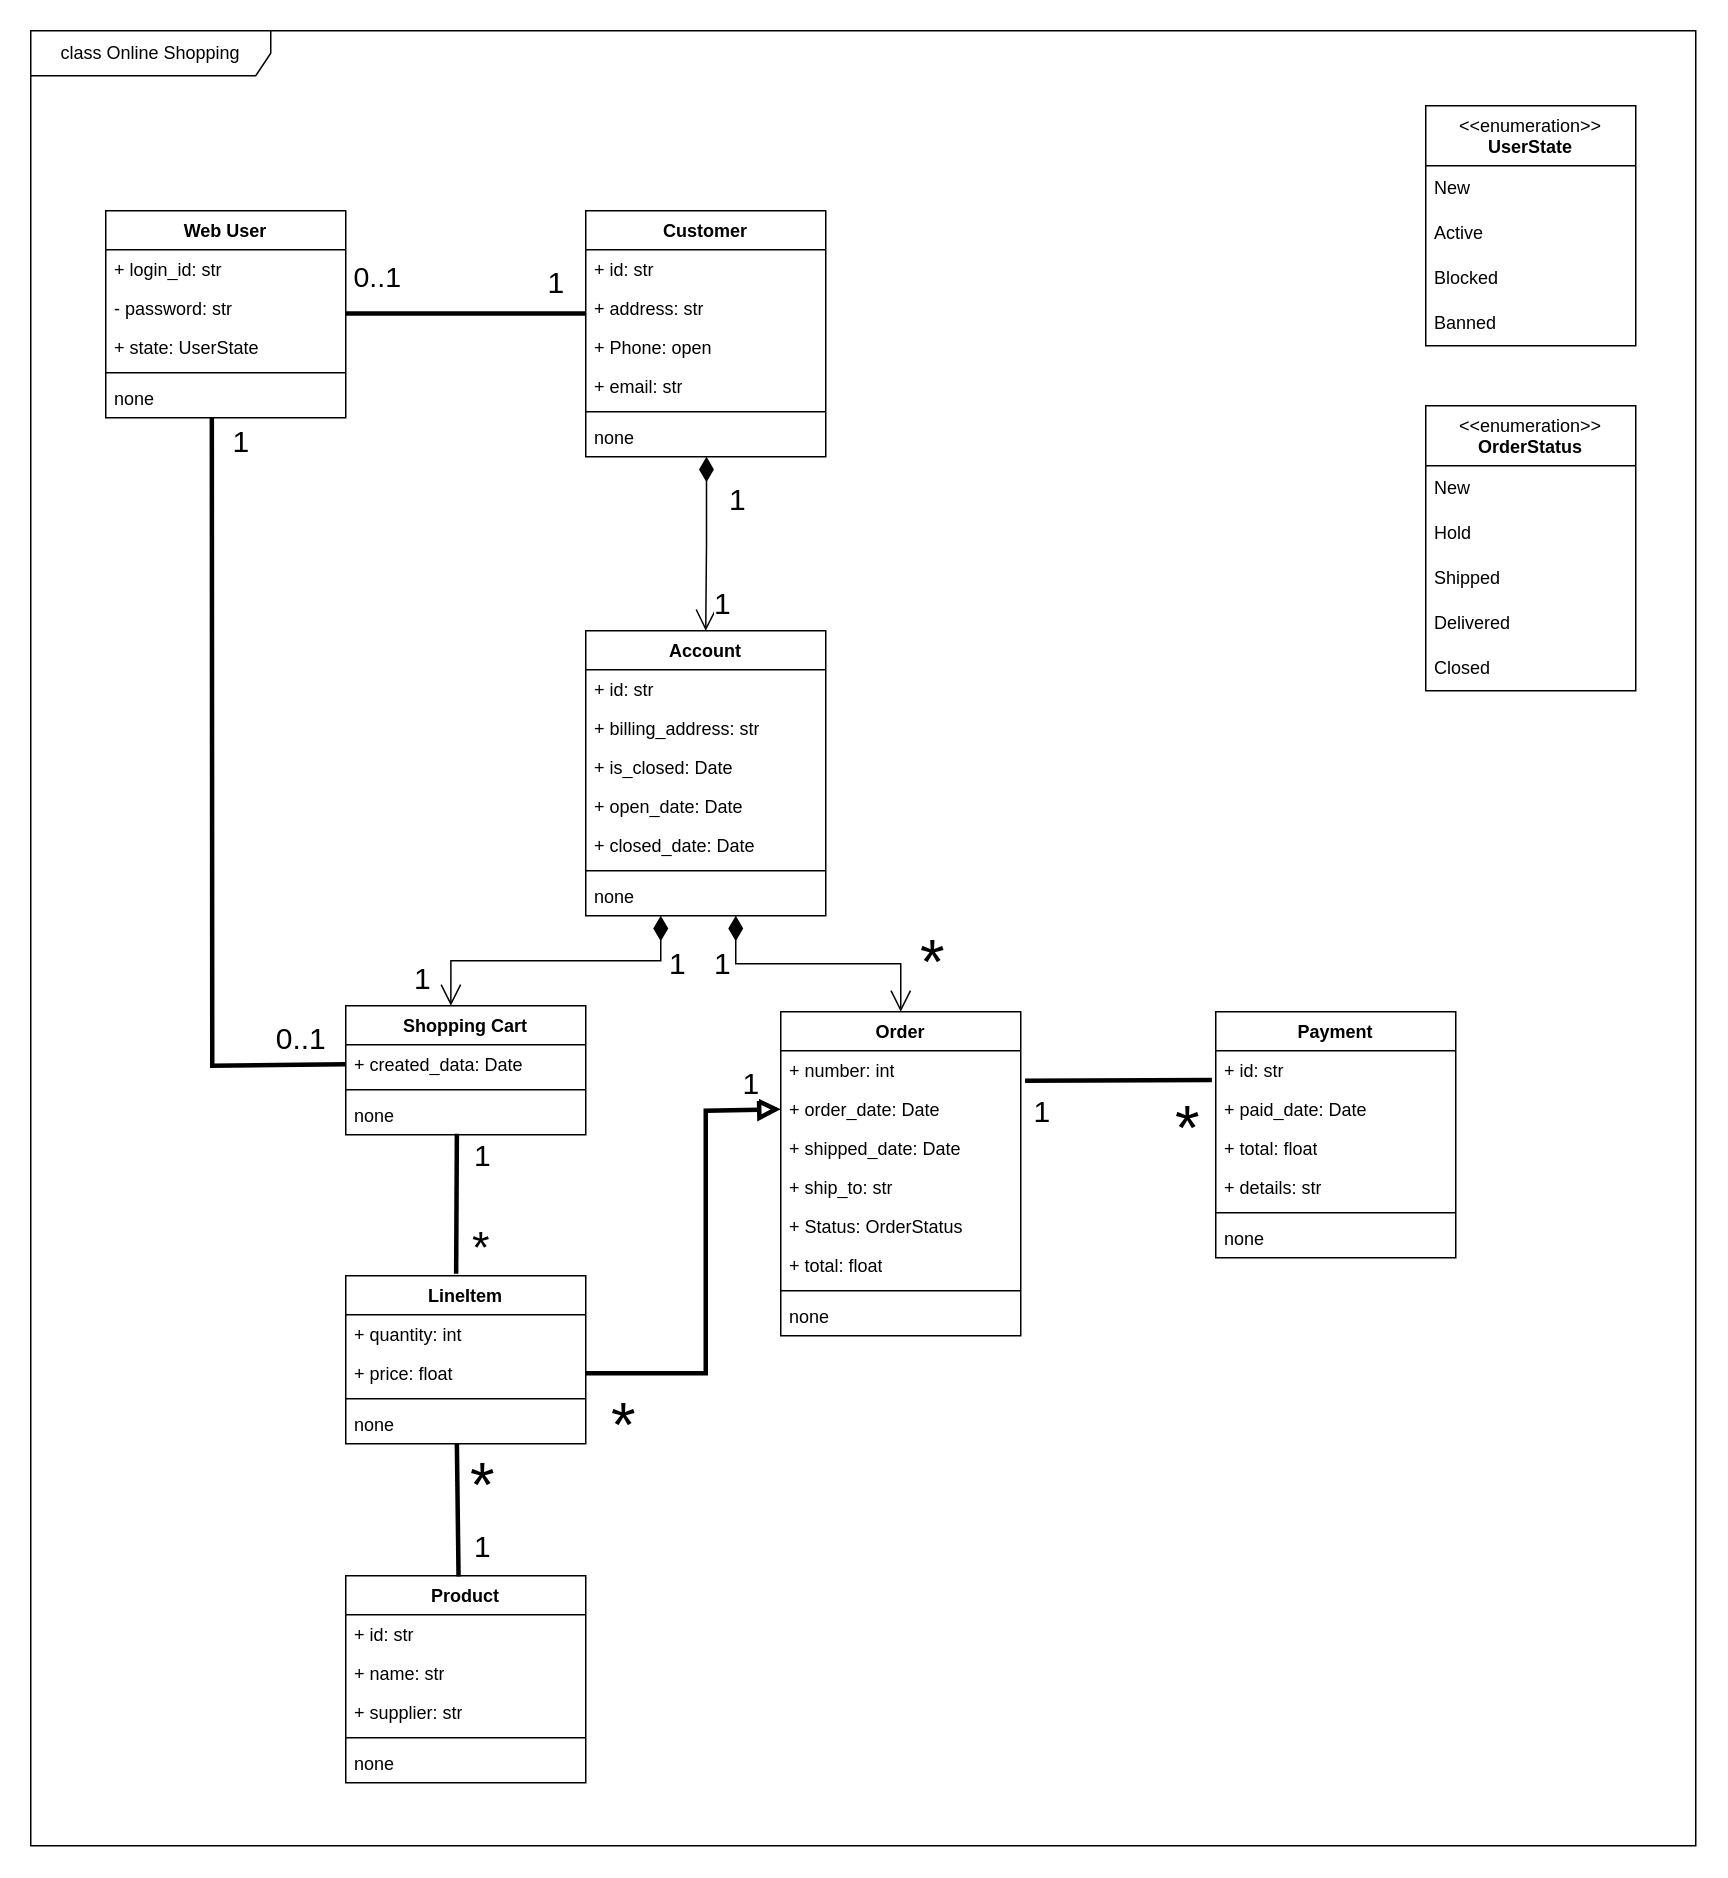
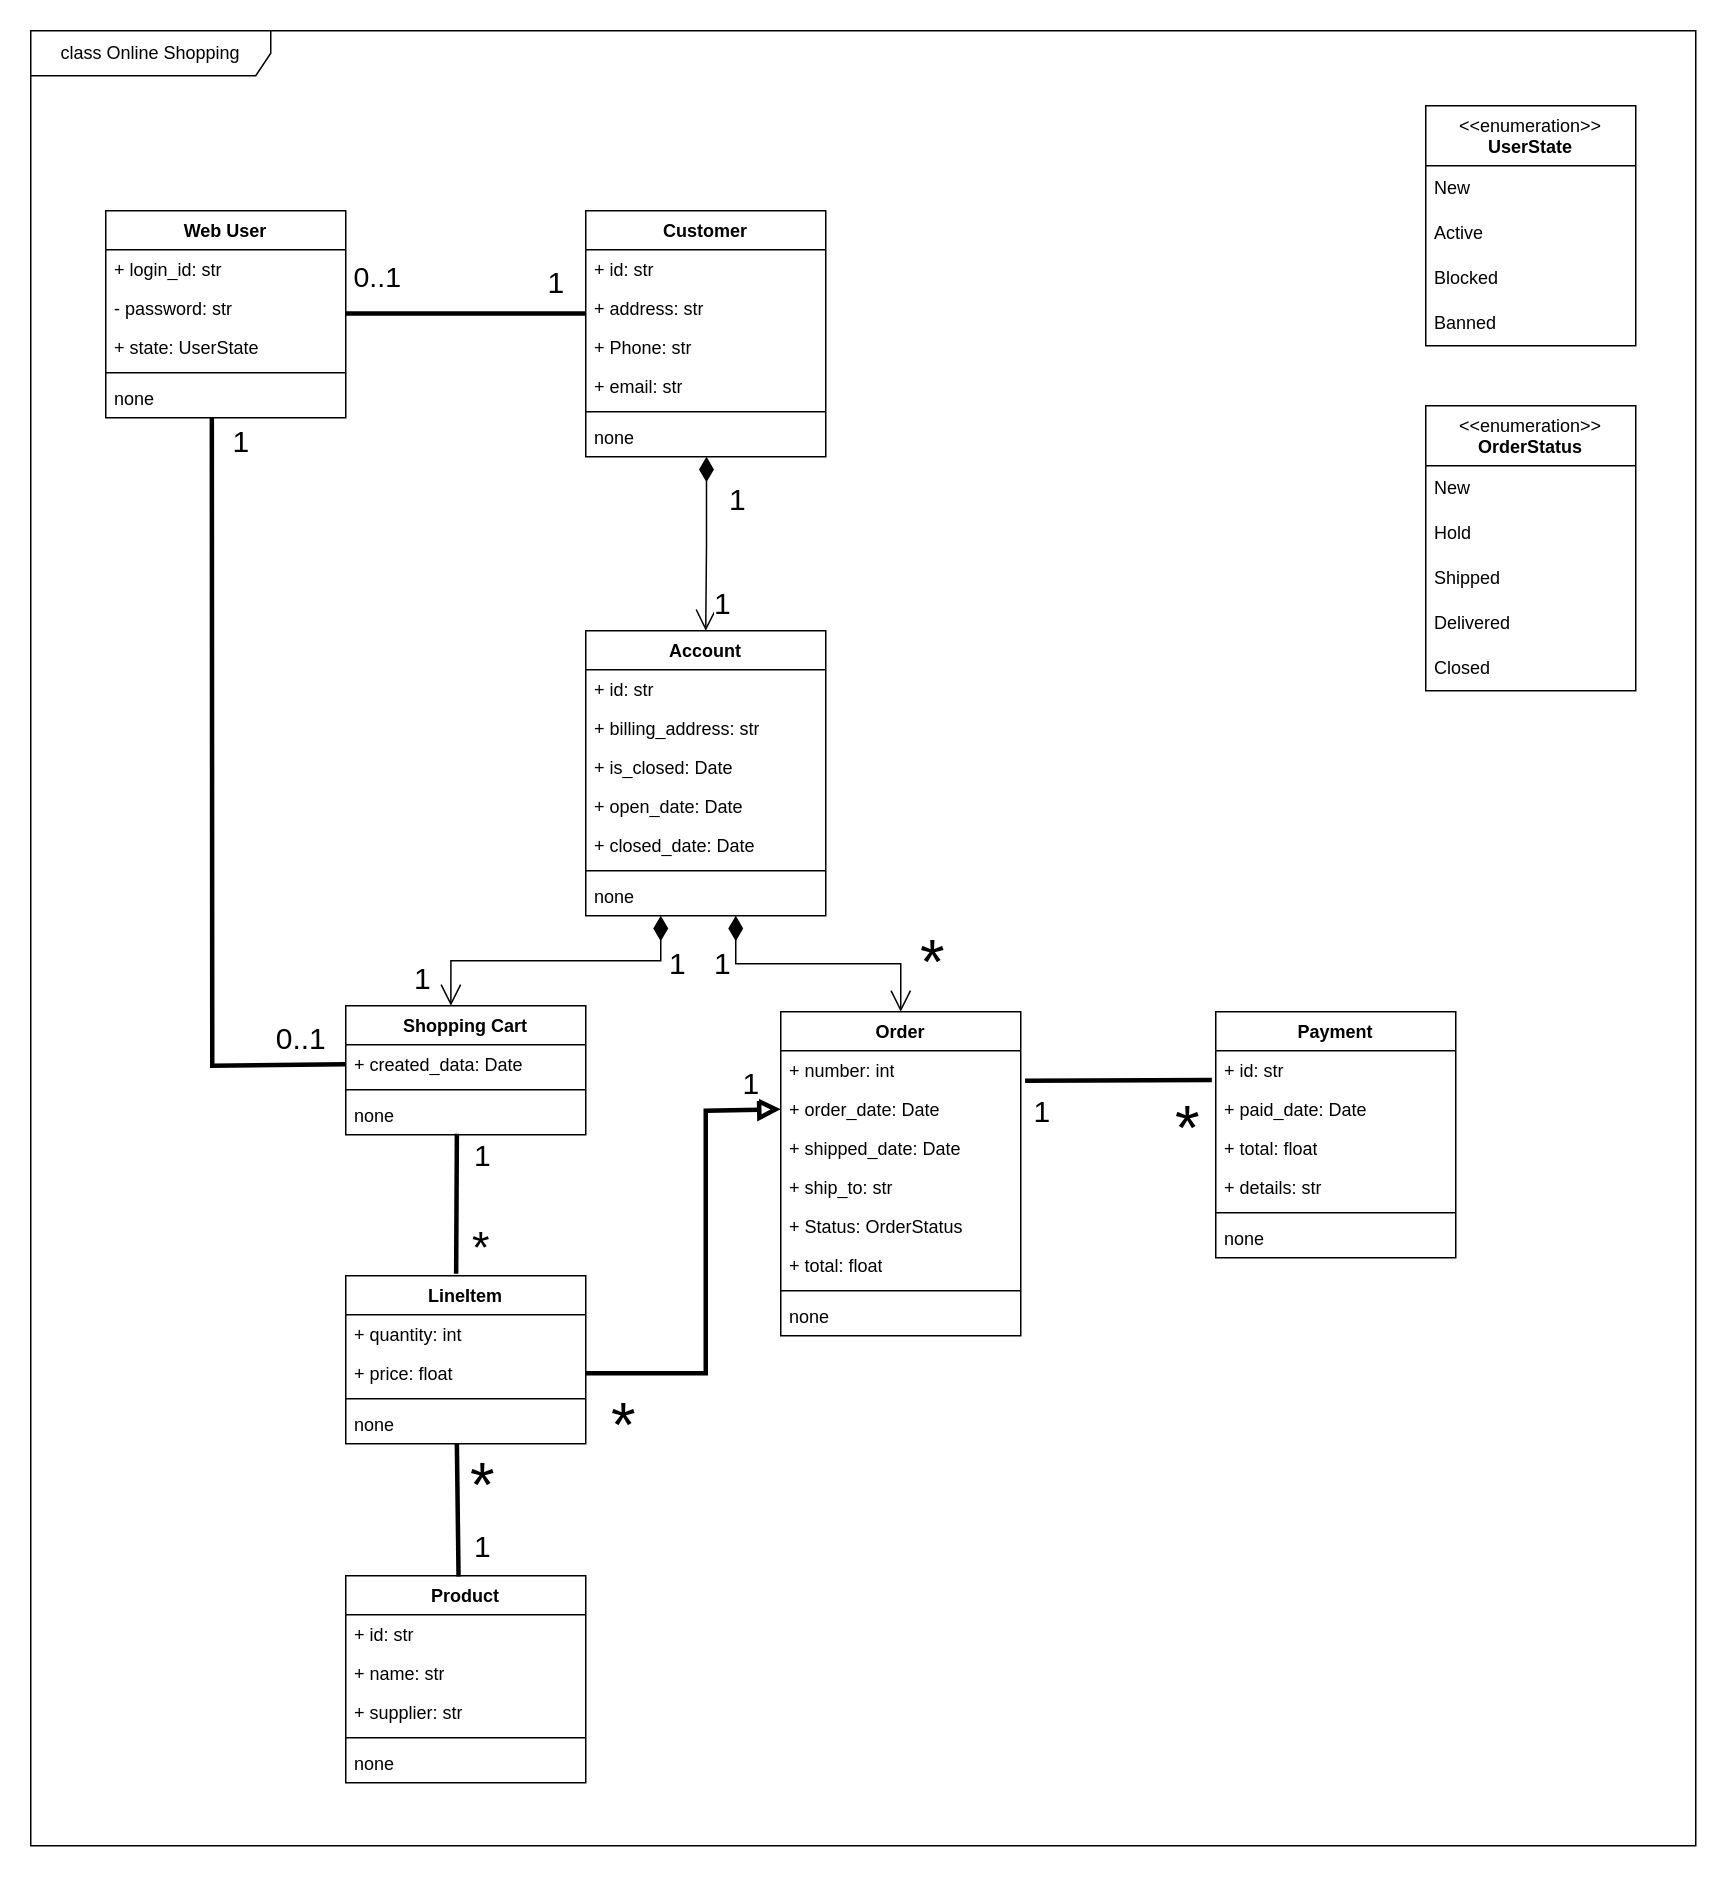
- <mxCell id="12" value="+ Phone: open" style="text;strokeColor=none;fillColor=none;align=left;verticalAlign=top;spacingLeft=4;spacingRight=4;overflow=hidden;rotatable=0;points=[[0,0.5],[1,0.5]];portConstraint=eastwest;whiteSpace=wrap;html=1;" parent="9" vertex="1"><mxGeometry y="78" width="160" height="26" as="geometry" /></mxCell>
+ <mxCell id="12" value="+ Phone: str" style="text;strokeColor=none;fillColor=none;align=left;verticalAlign=top;spacingLeft=4;spacingRight=4;overflow=hidden;rotatable=0;points=[[0,0.5],[1,0.5]];portConstraint=eastwest;whiteSpace=wrap;html=1;" parent="9" vertex="1"><mxGeometry y="78" width="160" height="26" as="geometry" /></mxCell>
